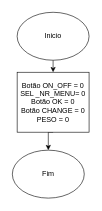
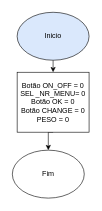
- <mxCell id="3" value="Inicio" style="ellipse;whiteSpace=wrap;html=1;" vertex="1" parent="1"><mxGeometry x="28" y="20" width="120" height="80" as="geometry" /></mxCell>
+ <mxCell id="3" value="Inicio" style="ellipse;whiteSpace=wrap;html=1;fillColor=#dae8fc;" vertex="1" parent="1"><mxGeometry x="28" y="20" width="120" height="80" as="geometry" /></mxCell>
